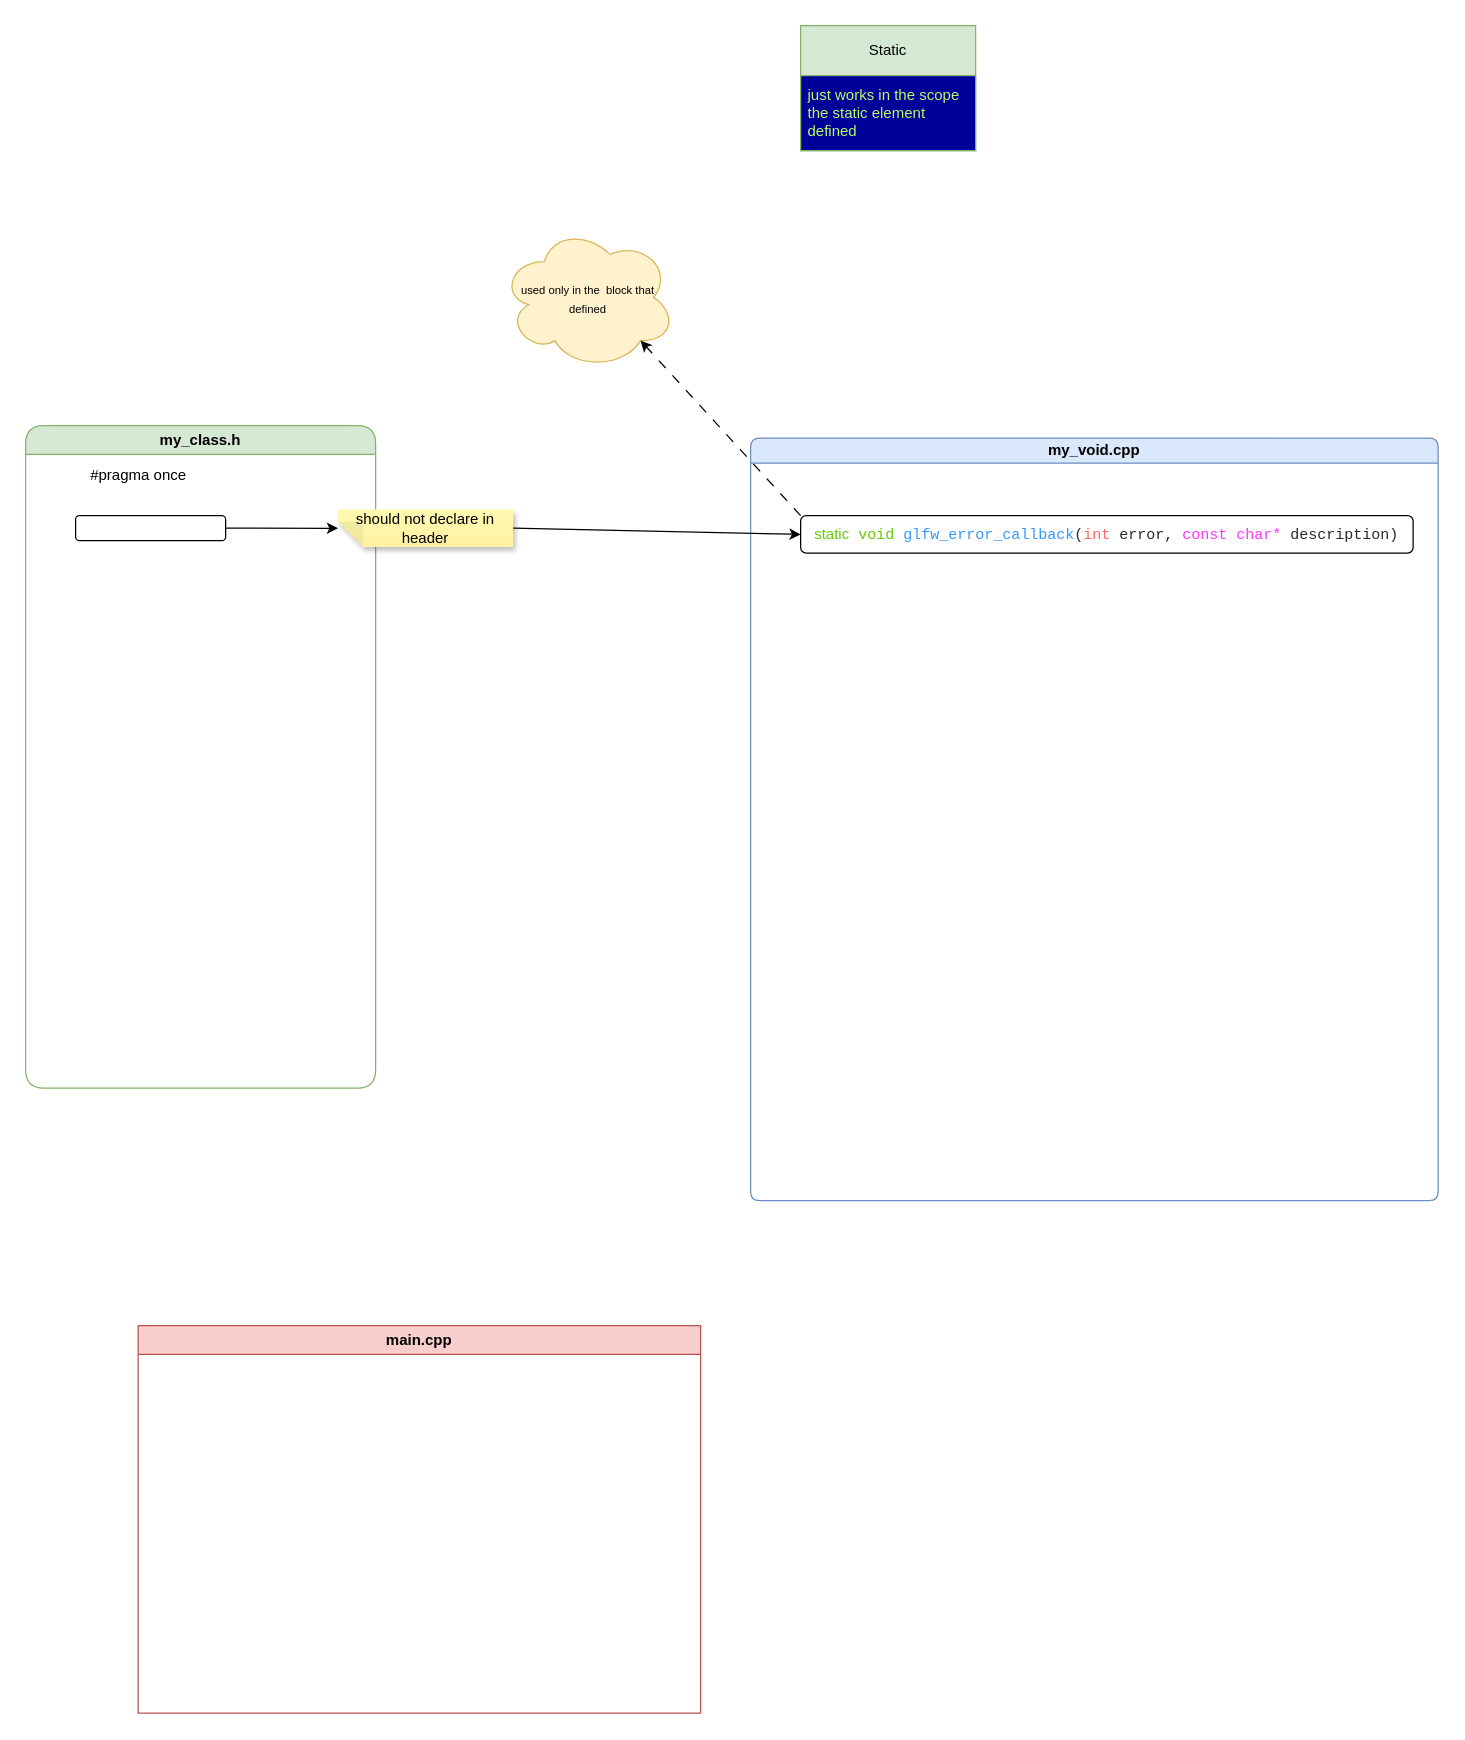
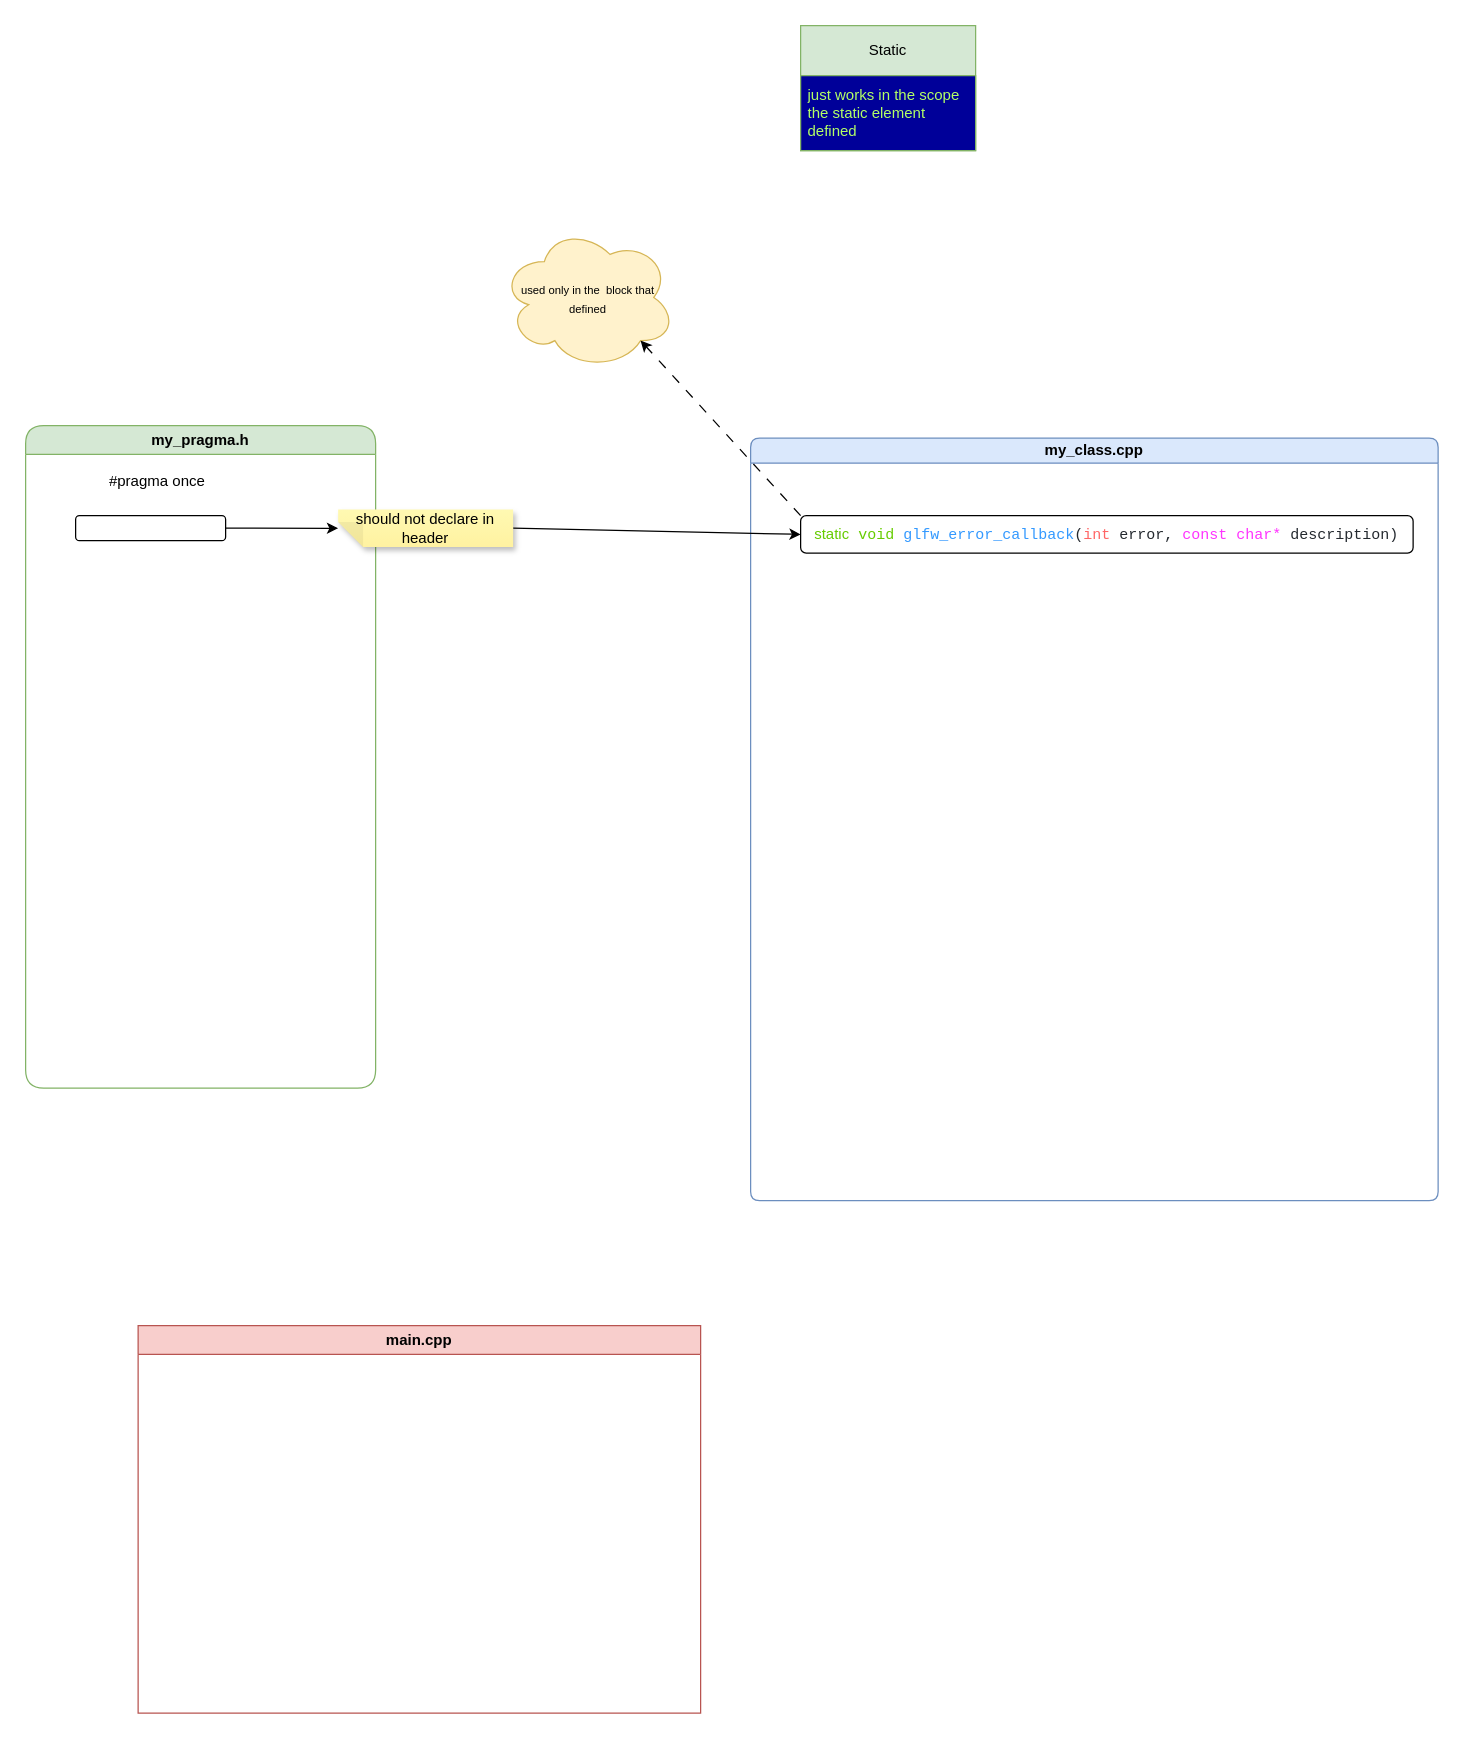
- <mxCell id="2" value="my_class.h" style="swimlane;whiteSpace=wrap;html=1;rounded=1;arcSize=21;startSize=23;fillColor=#d5e8d4;strokeColor=#82b366;" parent="1" vertex="1"><mxGeometry x="20" y="340" width="280" height="530" as="geometry"><mxRectangle x="190" y="80" width="110" height="30" as="alternateBounds" /></mxGeometry></mxCell>
+ <mxCell id="2" value="my_pragma.h" style="swimlane;whiteSpace=wrap;html=1;rounded=1;arcSize=21;startSize=23;fillColor=#d5e8d4;strokeColor=#82b366;" parent="1" vertex="1"><mxGeometry x="20" y="340" width="280" height="530" as="geometry"><mxRectangle x="190" y="80" width="110" height="30" as="alternateBounds" /></mxGeometry></mxCell>
- <mxCell id="3" value="my_void.cpp" style="swimlane;whiteSpace=wrap;html=1;rounded=1;arcSize=12;startSize=20;fillColor=#dae8fc;strokeColor=#6c8ebf;" parent="1" vertex="1"><mxGeometry x="600" y="350" width="550" height="610" as="geometry" /></mxCell>
+ <mxCell id="3" value="my_class.cpp" style="swimlane;whiteSpace=wrap;html=1;rounded=1;arcSize=12;startSize=20;fillColor=#dae8fc;strokeColor=#6c8ebf;" parent="1" vertex="1"><mxGeometry x="600" y="350" width="550" height="610" as="geometry" /></mxCell>
- <mxCell id="10" value="#pragma once" style="text;html=1;align=center;verticalAlign=middle;resizable=0;points=[];autosize=1;strokeColor=none;fillColor=none;" parent="1" vertex="1"><mxGeometry x="60" y="365" width="100" height="30" as="geometry" /></mxCell>
+ <mxCell id="10" value="#pragma once" style="text;html=1;align=center;verticalAlign=middle;resizable=0;points=[];autosize=1;strokeColor=none;fillColor=none;" parent="1" vertex="1"><mxGeometry x="75" y="370" width="100" height="30" as="geometry" /></mxCell>
